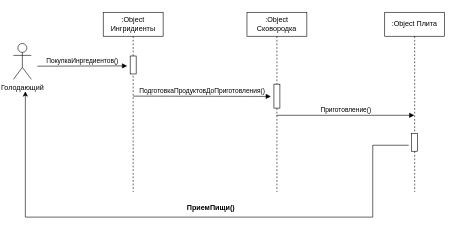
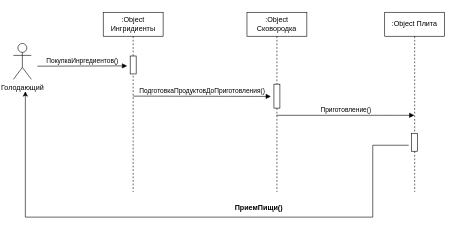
- <mxCell id="14" value="ПриемПищи()" style="text;align=center;fontStyle=1;verticalAlign=middle;spacingLeft=3;spacingRight=3;strokeColor=none;rotatable=0;points=[[0,0.5],[1,0.5]];portConstraint=eastwest;" vertex="1" parent="1"><mxGeometry x="310" y="332" width="80" height="26" as="geometry" /></mxCell>
+ <mxCell id="14" value="ПриемПищи()" style="text;align=center;fontStyle=1;verticalAlign=middle;spacingLeft=3;spacingRight=3;strokeColor=none;rotatable=0;points=[[0,0.5],[1,0.5]];portConstraint=eastwest;" vertex="1" parent="1"><mxGeometry x="390" y="332" width="80" height="26" as="geometry" /></mxCell>
